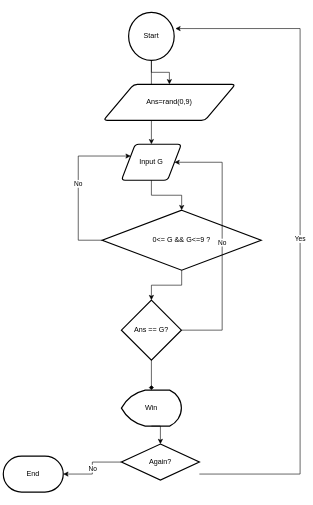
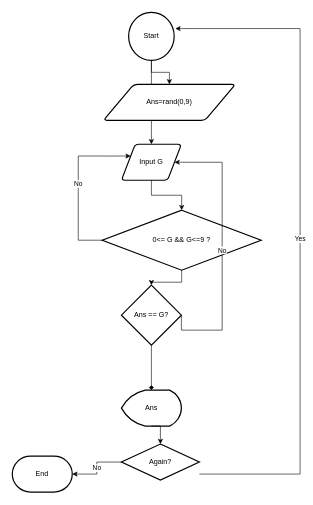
- <mxCell id="11" value="Ans == G?" style="strokeWidth=2;html=1;shape=mxgraph.flowchart.decision;whiteSpace=wrap;" vertex="1" parent="1"><mxGeometry x="202" y="500" width="100" height="100" as="geometry" /></mxCell>
+ <mxCell id="11" value="Ans == G?" style="strokeWidth=2;html=1;shape=mxgraph.flowchart.decision;whiteSpace=wrap;" vertex="1" parent="1"><mxGeometry x="202" y="475" width="100" height="100" as="geometry" /></mxCell>
- <mxCell id="13" value="Win" style="strokeWidth=2;html=1;shape=mxgraph.flowchart.display;whiteSpace=wrap;" vertex="1" parent="1"><mxGeometry x="202" y="650" width="100" height="60" as="geometry" /></mxCell>
+ <mxCell id="13" value="Ans" style="strokeWidth=2;html=1;shape=mxgraph.flowchart.display;whiteSpace=wrap;" vertex="1" parent="1"><mxGeometry x="202" y="650" width="100" height="60" as="geometry" /></mxCell>
- <mxCell id="18" value="End" style="strokeWidth=2;html=1;shape=mxgraph.flowchart.terminator;whiteSpace=wrap;" vertex="1" parent="1"><mxGeometry x="5" y="760" width="100" height="60" as="geometry" /></mxCell>
+ <mxCell id="18" value="End" style="strokeWidth=2;html=1;shape=mxgraph.flowchart.terminator;whiteSpace=wrap;" vertex="1" parent="1"><mxGeometry x="20" y="760" width="100" height="60" as="geometry" /></mxCell>
